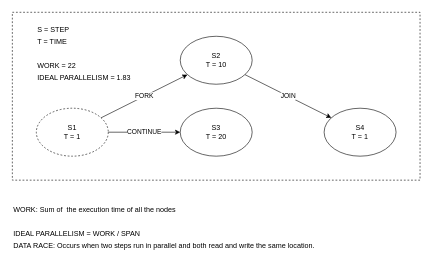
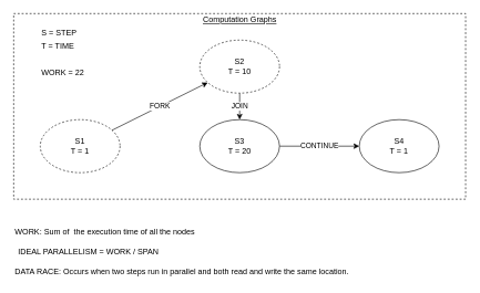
+ <mxCell id="15" value="&lt;u&gt;Computation Graphs&lt;/u&gt;" style="text;html=1;align=center;verticalAlign=middle;resizable=0;points=[];autosize=1;horizontal=1;" parent="1" vertex="1"><mxGeometry x="295" y="20" width="130" height="20" as="geometry" /></mxCell>
- <mxCell id="7" value="S2&lt;br&gt;T = 10" style="ellipse;whiteSpace=wrap;html=1;" parent="1" vertex="1"><mxGeometry x="300" y="60" width="120" height="80" as="geometry" /></mxCell>
+ <mxCell id="7" value="S2&lt;br&gt;T = 10" style="ellipse;whiteSpace=wrap;html=1;dashed=1;" parent="1" vertex="1"><mxGeometry x="300" y="60" width="120" height="80" as="geometry" /></mxCell>
- <mxCell id="18" value="IDEAL PARALLELISM = 1.83" style="text;html=1;align=left;verticalAlign=middle;resizable=0;points=[];autosize=1;" vertex="1" parent="1"><mxGeometry x="60" y="120" width="170" height="20" as="geometry" /></mxCell>
- <mxCell id="6" value="JOIN" style="edgeStyle=none;rounded=0;orthogonalLoop=1;jettySize=auto;html=1;" parent="1" source="7" target="10" edge="1"><mxGeometry relative="1" as="geometry" /></mxCell>
+ <mxCell id="6" value="JOIN" style="edgeStyle=none;rounded=0;orthogonalLoop=1;jettySize=auto;html=1;" parent="1" source="7" target="9" edge="1"><mxGeometry relative="1" as="geometry" /></mxCell>
- <mxCell id="4" value="CONTINUE" style="edgeStyle=none;rounded=0;orthogonalLoop=1;jettySize=auto;html=1;" parent="1" source="5" target="9" edge="1"><mxGeometry relative="1" as="geometry" /></mxCell>
+ <mxCell id="8" value="CONTINUE" style="edgeStyle=none;rounded=0;orthogonalLoop=1;jettySize=auto;html=1;" parent="1" source="9" target="10" edge="1"><mxGeometry relative="1" as="geometry" /></mxCell>
- <mxCell id="14" value="IDEAL PARALLELISM = WORK / SPAN" style="text;html=1;align=left;verticalAlign=middle;resizable=0;points=[];autosize=1;" parent="1" vertex="1"><mxGeometry x="20" y="380" width="230" height="20" as="geometry" /></mxCell>
+ <mxCell id="14" value="IDEAL PARALLELISM = WORK / SPAN" style="text;html=1;align=left;verticalAlign=middle;resizable=0;points=[];autosize=1;" parent="1" vertex="1"><mxGeometry x="25" y="370" width="230" height="20" as="geometry" /></mxCell>
